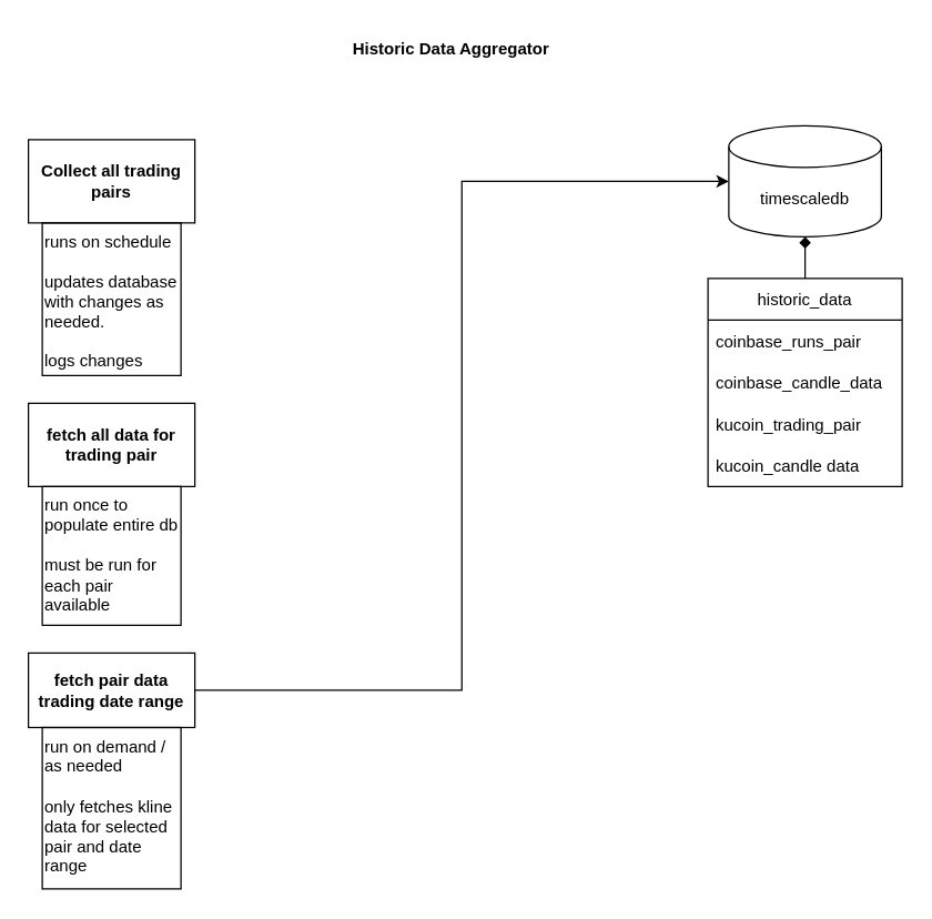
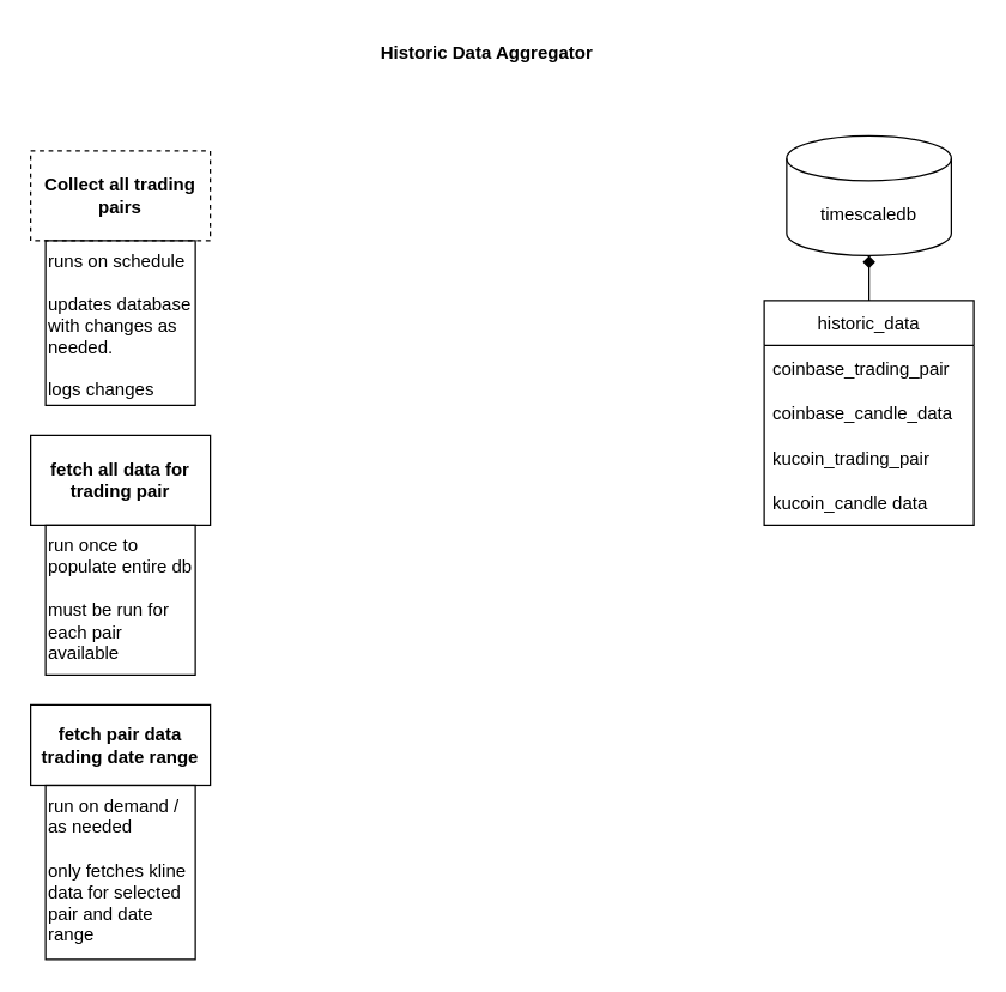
- <mxCell id="11" value="Collect all trading pairs" style="rounded=0;whiteSpace=wrap;html=1;fontStyle=1" vertex="1" parent="10"><mxGeometry width="120" height="60" as="geometry" /></mxCell>
+ <mxCell id="11" value="Collect all trading pairs" style="rounded=0;whiteSpace=wrap;html=1;fontStyle=1;dashed=1;" vertex="1" parent="10"><mxGeometry width="120" height="60" as="geometry" /></mxCell>
- <mxCell id="6" value="coinbase_runs_pair" style="text;strokeColor=none;fillColor=none;align=left;verticalAlign=middle;spacingLeft=4;spacingRight=4;overflow=hidden;points=[[0,0.5],[1,0.5]];portConstraint=eastwest;rotatable=0;" vertex="1" parent="5"><mxGeometry y="30" width="140" height="30" as="geometry" /></mxCell>
+ <mxCell id="6" value="coinbase_trading_pair" style="text;strokeColor=none;fillColor=none;align=left;verticalAlign=middle;spacingLeft=4;spacingRight=4;overflow=hidden;points=[[0,0.5],[1,0.5]];portConstraint=eastwest;rotatable=0;" vertex="1" parent="5"><mxGeometry y="30" width="140" height="30" as="geometry" /></mxCell>
- <mxCell id="19" style="edgeStyle=orthogonalEdgeStyle;rounded=0;orthogonalLoop=1;jettySize=auto;html=1;exitX=1;exitY=0.5;exitDx=0;exitDy=0;entryX=0;entryY=0.5;entryDx=0;entryDy=0;entryPerimeter=0;" edge="1" parent="1" source="17" target="3"><mxGeometry relative="1" as="geometry" /></mxCell>
